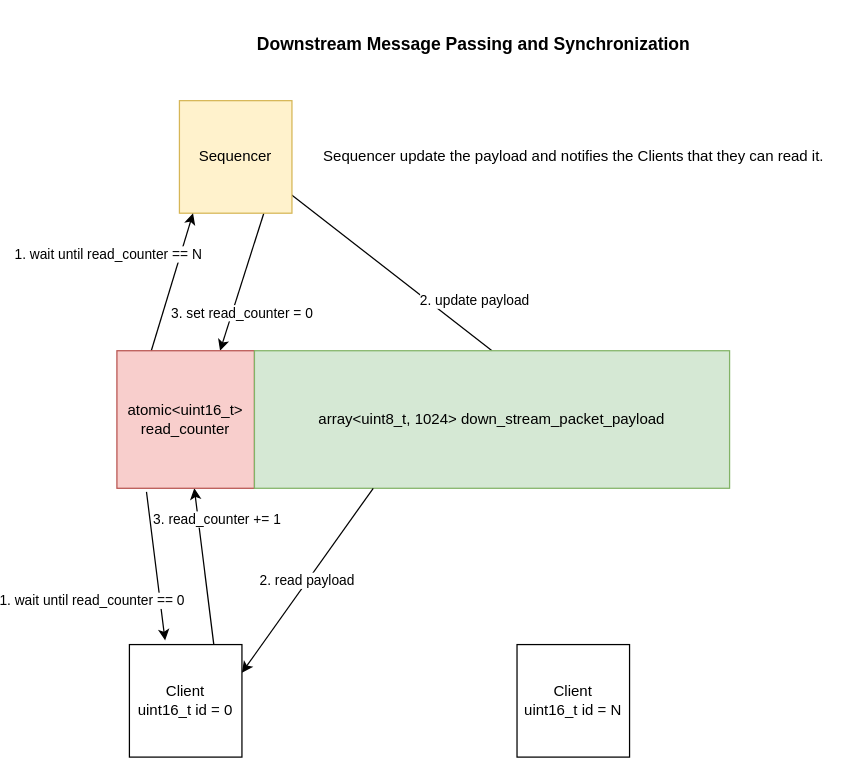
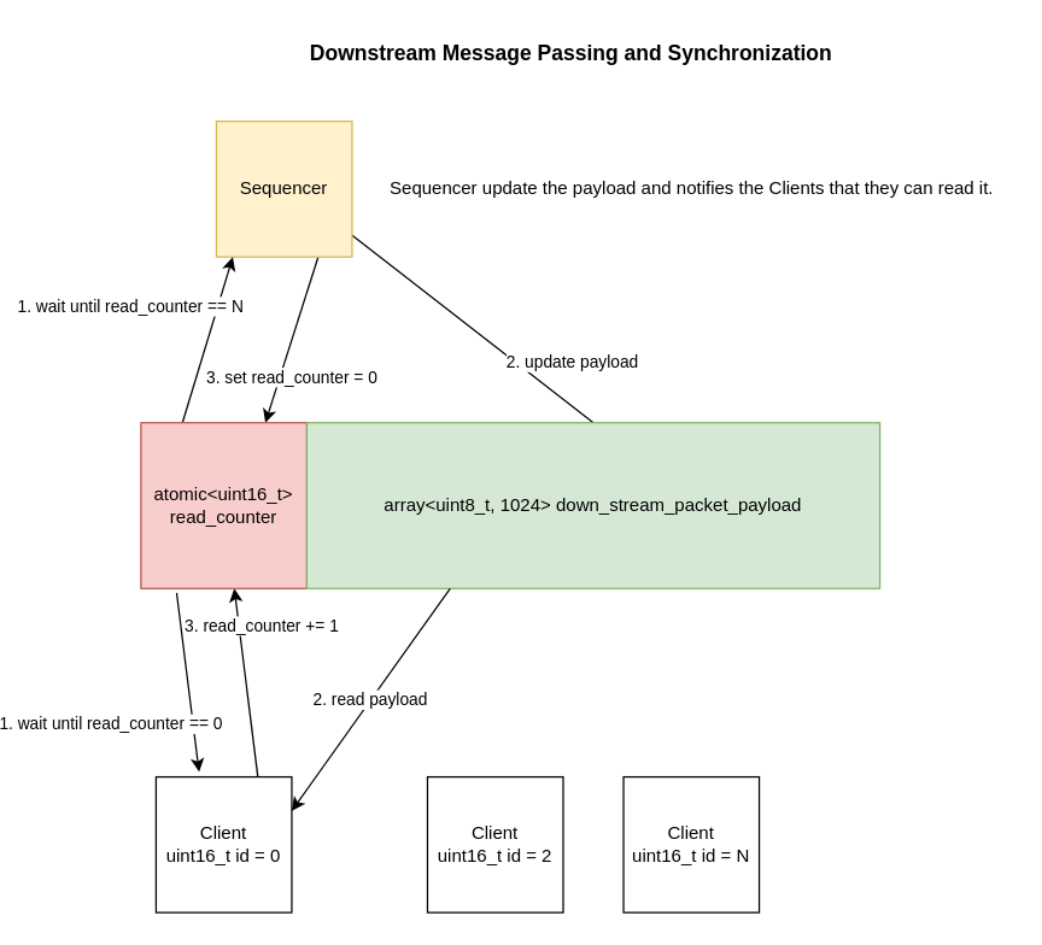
+ <mxCell id="9" value="Client&lt;br&gt;uint16_t id = 2" style="whiteSpace=wrap;html=1;aspect=fixed;" parent="1" vertex="1"><mxGeometry x="210" y="515" width="90" height="90" as="geometry" /></mxCell>
